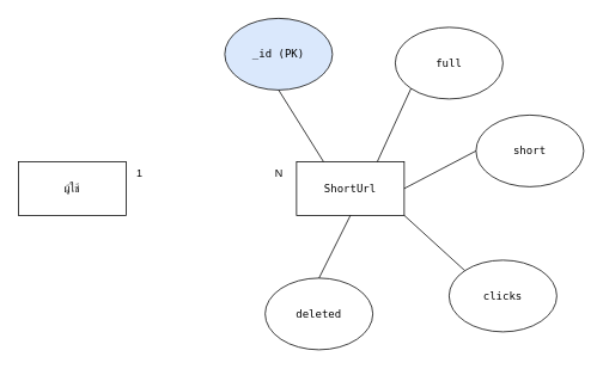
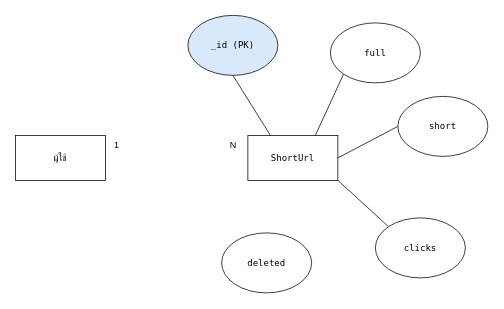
- <mxCell id="13" value="" style="endArrow=none;html=1;rounded=0;exitX=0.5;exitY=1;exitDx=0;exitDy=0;entryX=0.5;entryY=0;entryDx=0;entryDy=0;" edge="1" parent="1" source="3" target="12"><mxGeometry width="50" height="50" relative="1" as="geometry"><mxPoint x="420" y="310" as="sourcePoint" /><mxPoint x="470" y="260" as="targetPoint" /></mxGeometry></mxCell>
